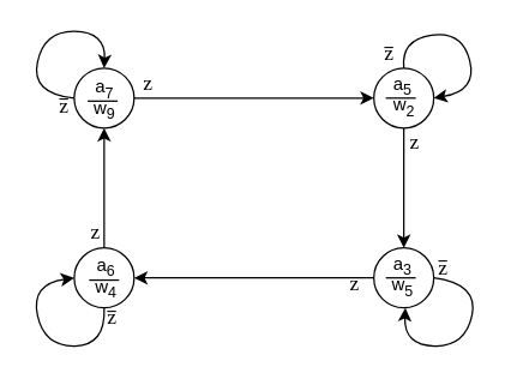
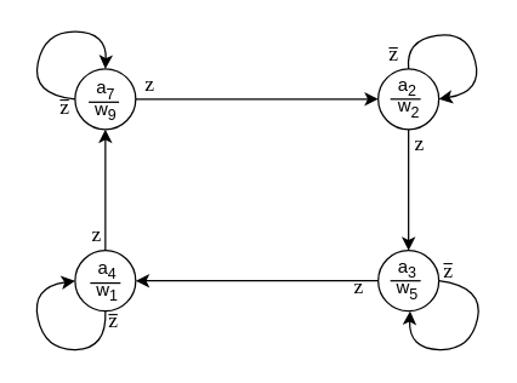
- <mxCell id="33" value="a&lt;sub&gt;5&lt;/sub&gt;" style="text;html=1;align=center;verticalAlign=middle;resizable=0;points=[];autosize=1;strokeColor=none;fillColor=none;" vertex="1" parent="1"><mxGeometry x="257" y="45" width="22" height="23" as="geometry" /></mxCell>
+ <mxCell id="33" value="a&lt;sub&gt;2&lt;/sub&gt;" style="text;html=1;align=center;verticalAlign=middle;resizable=0;points=[];autosize=1;strokeColor=none;fillColor=none;" vertex="1" parent="1"><mxGeometry x="257" y="45" width="22" height="23" as="geometry" /></mxCell>
- <mxCell id="39" value="a&lt;sub&gt;6&lt;/sub&gt;" style="text;html=1;align=center;verticalAlign=middle;resizable=0;points=[];autosize=1;strokeColor=none;fillColor=none;" vertex="1" parent="1"><mxGeometry x="59" y="166.5" width="22" height="23" as="geometry" /></mxCell>
+ <mxCell id="39" value="a&lt;sub&gt;4&lt;/sub&gt;" style="text;html=1;align=center;verticalAlign=middle;resizable=0;points=[];autosize=1;strokeColor=none;fillColor=none;" vertex="1" parent="1"><mxGeometry x="59" y="166.5" width="22" height="23" as="geometry" /></mxCell>
- <mxCell id="40" value="w&lt;sub&gt;4&lt;/sub&gt;" style="text;html=1;align=center;verticalAlign=middle;resizable=0;points=[];autosize=1;strokeColor=none;fillColor=none;" vertex="1" parent="1"><mxGeometry x="58" y="180.5" width="24" height="23" as="geometry" /></mxCell>
+ <mxCell id="40" value="w&lt;sub&gt;1&lt;/sub&gt;" style="text;html=1;align=center;verticalAlign=middle;resizable=0;points=[];autosize=1;strokeColor=none;fillColor=none;" vertex="1" parent="1"><mxGeometry x="58" y="180.5" width="24" height="23" as="geometry" /></mxCell>
